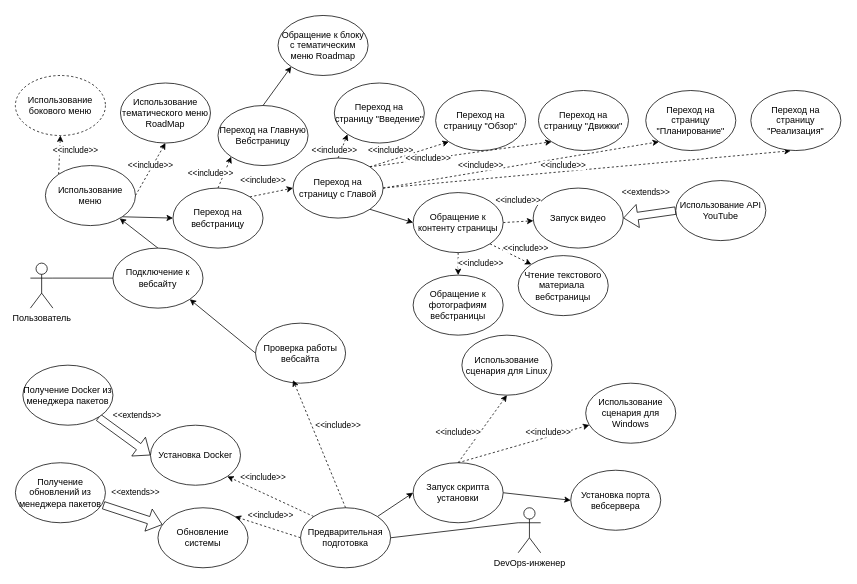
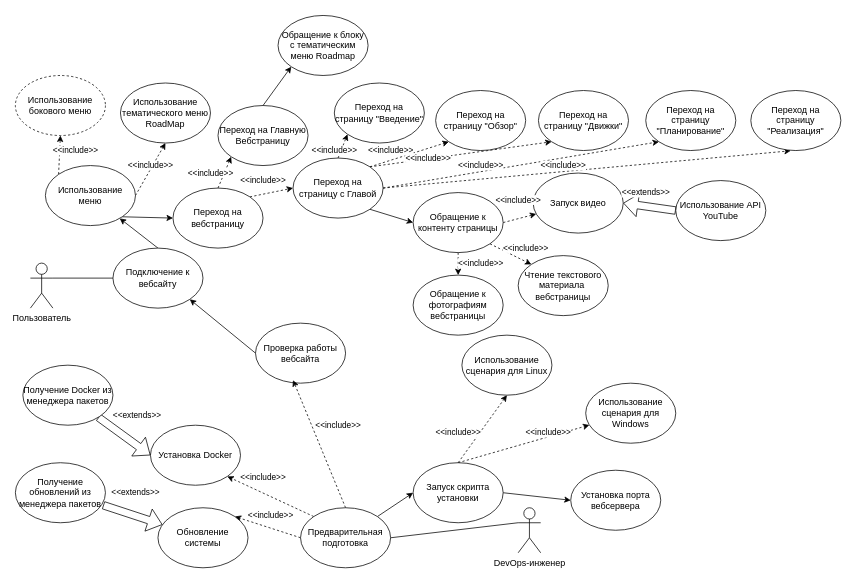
- <mxCell id="19" value="Запуск видео" style="ellipse;whiteSpace=wrap;html=1;" vertex="1" parent="1"><mxGeometry x="710" y="250" width="120" height="80" as="geometry" /></mxCell>
+ <mxCell id="19" value="Запуск видео" style="ellipse;whiteSpace=wrap;html=1;" vertex="1" parent="1"><mxGeometry x="710" y="230" width="120" height="80" as="geometry" /></mxCell>
